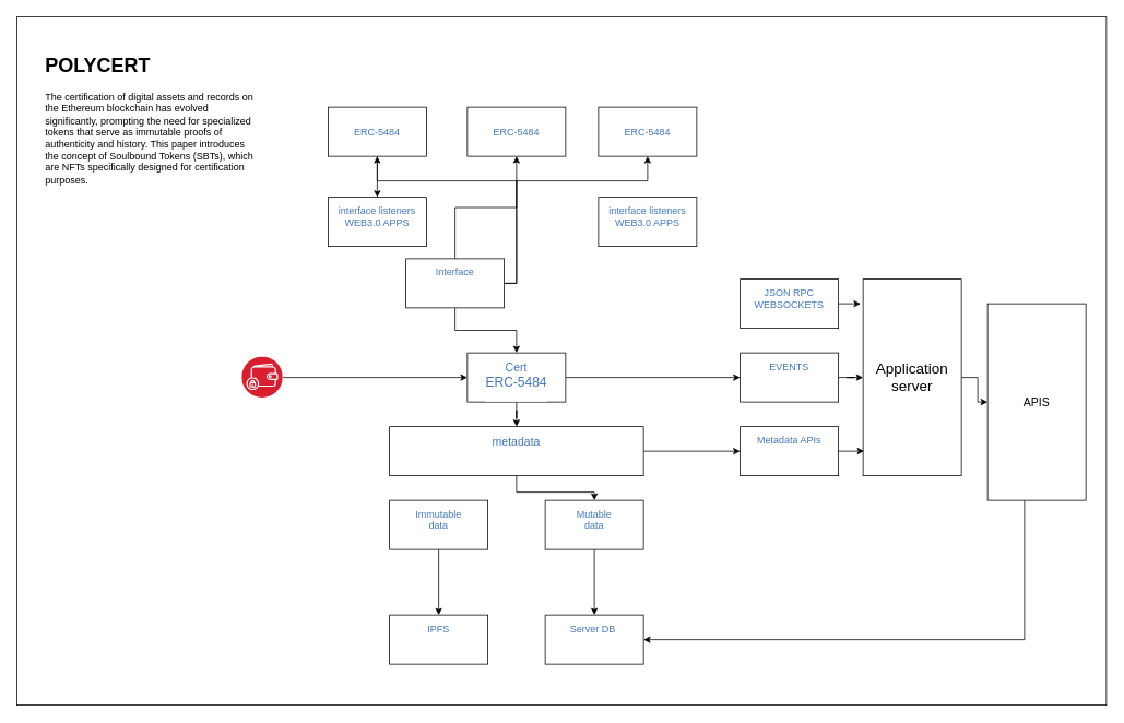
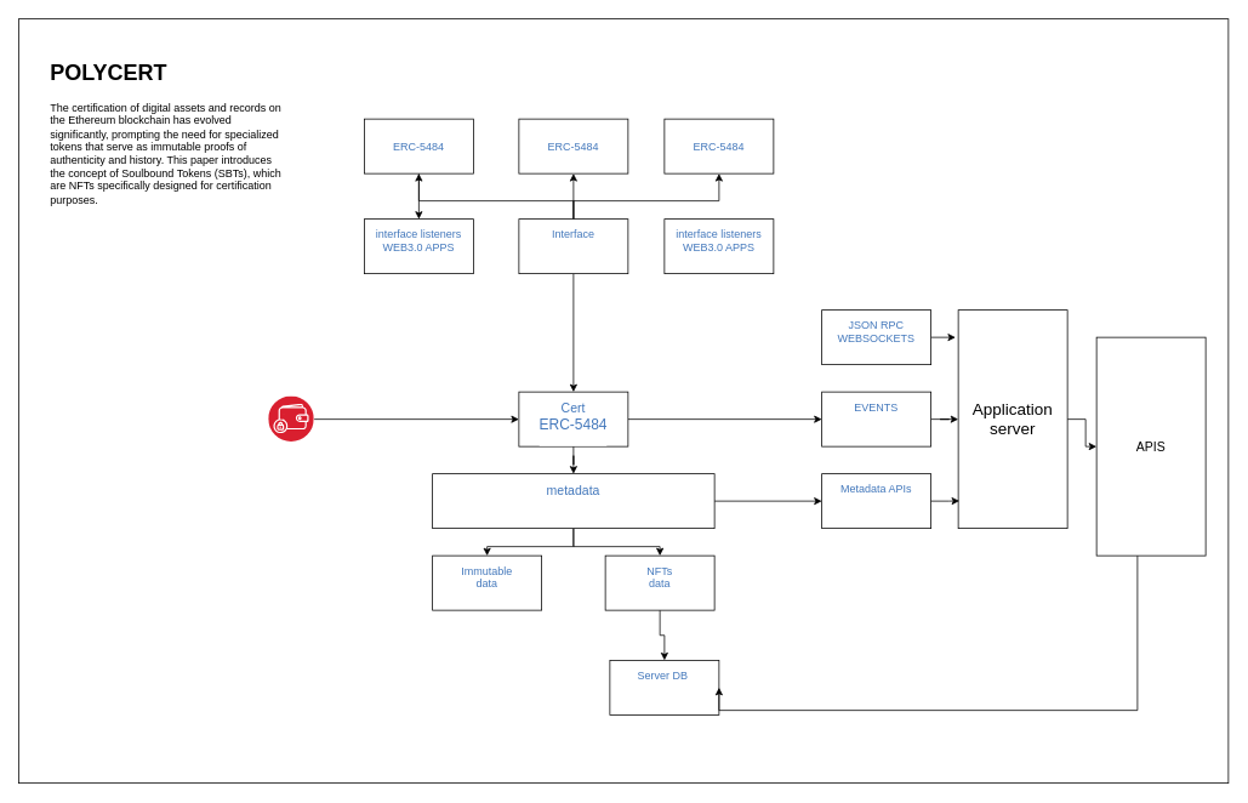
- <mxCell id="12" value="&lt;div&gt;Interface&lt;/div&gt;" style="whiteSpace=wrap;html=1;verticalAlign=top;fontColor=#4277BB;labelBackgroundColor=default;shadow=0;dashed=0;spacingTop=3;" vertex="1" parent="1"><mxGeometry x="495" y="315" width="120" height="60" as="geometry" /></mxCell>
+ <mxCell id="12" value="&lt;div&gt;Interface&lt;/div&gt;" style="whiteSpace=wrap;html=1;verticalAlign=top;fontColor=#4277BB;labelBackgroundColor=default;shadow=0;dashed=0;spacingTop=3;" vertex="1" parent="1"><mxGeometry x="570" y="240" width="120" height="60" as="geometry" /></mxCell>
+ <mxCell id="19" style="edgeStyle=orthogonalEdgeStyle;rounded=0;orthogonalLoop=1;jettySize=auto;html=1;" edge="1" parent="1" source="22" target="24"><mxGeometry relative="1" as="geometry" /></mxCell>
- <mxCell id="26" value="Mutable&lt;br&gt;data" style="whiteSpace=wrap;html=1;verticalAlign=top;fontColor=#4277BB;labelBackgroundColor=default;shadow=0;dashed=0;spacingTop=3;" vertex="1" parent="1"><mxGeometry x="665" y="610" width="120" height="60" as="geometry" /></mxCell>
+ <mxCell id="26" value="NFTs&lt;br&gt;data" style="whiteSpace=wrap;html=1;verticalAlign=top;fontColor=#4277BB;labelBackgroundColor=default;shadow=0;dashed=0;spacingTop=3;" vertex="1" parent="1"><mxGeometry x="665" y="610" width="120" height="60" as="geometry" /></mxCell>
- <mxCell id="23" value="" style="edgeStyle=orthogonalEdgeStyle;rounded=0;orthogonalLoop=1;jettySize=auto;html=1;" edge="1" parent="1" source="24" target="28"><mxGeometry relative="1" as="geometry" /></mxCell>
- <mxCell id="28" value="IPFS" style="whiteSpace=wrap;html=1;verticalAlign=top;fontColor=#4277BB;labelBackgroundColor=default;shadow=0;dashed=0;spacingTop=3;" vertex="1" parent="1"><mxGeometry x="475" y="750" width="120" height="60" as="geometry" /></mxCell>
- <mxCell id="27" value="Server DB&amp;nbsp;" style="whiteSpace=wrap;html=1;verticalAlign=top;fontColor=#4277BB;labelBackgroundColor=default;shadow=0;dashed=0;spacingTop=3;" vertex="1" parent="1"><mxGeometry x="665" y="750" width="120" height="60" as="geometry" /></mxCell>
+ <mxCell id="27" value="Server DB&amp;nbsp;" style="whiteSpace=wrap;html=1;verticalAlign=top;fontColor=#4277BB;labelBackgroundColor=default;shadow=0;dashed=0;spacingTop=3;" vertex="1" parent="1"><mxGeometry x="670" y="725" width="120" height="60" as="geometry" /></mxCell>
